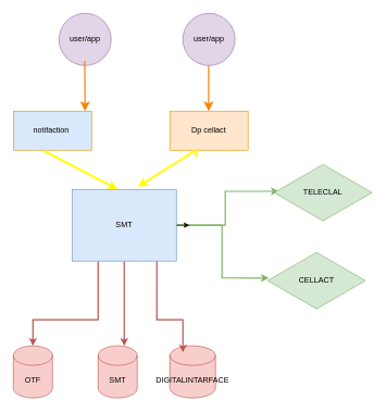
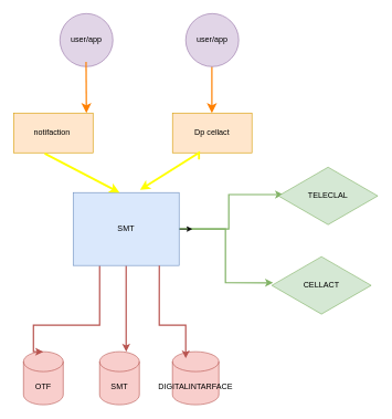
- <mxCell id="5" value="notifaction&amp;nbsp;" style="rounded=0;whiteSpace=wrap;html=1;fillColor=#dae8fc;strokeColor=#d79b00;" vertex="1" parent="1"><mxGeometry x="20" y="170" width="120" height="60" as="geometry" /></mxCell>
+ <mxCell id="5" value="notifaction&amp;nbsp;" style="rounded=0;whiteSpace=wrap;html=1;fillColor=#ffe6cc;strokeColor=#d79b00;" vertex="1" parent="1"><mxGeometry x="20" y="170" width="120" height="60" as="geometry" /></mxCell>
- <mxCell id="2" value="OTF" style="shape=cylinder3;whiteSpace=wrap;html=1;boundedLbl=1;backgroundOutline=1;size=15;fillColor=#f8cecc;strokeColor=#b85450;" vertex="1" parent="1"><mxGeometry x="20" y="530" width="60" height="80" as="geometry" /></mxCell>
+ <mxCell id="2" value="OTF" style="shape=cylinder3;whiteSpace=wrap;html=1;boundedLbl=1;backgroundOutline=1;size=15;fillColor=#f8cecc;strokeColor=#b85450;" vertex="1" parent="1"><mxGeometry x="35" y="530" width="60" height="80" as="geometry" /></mxCell>
